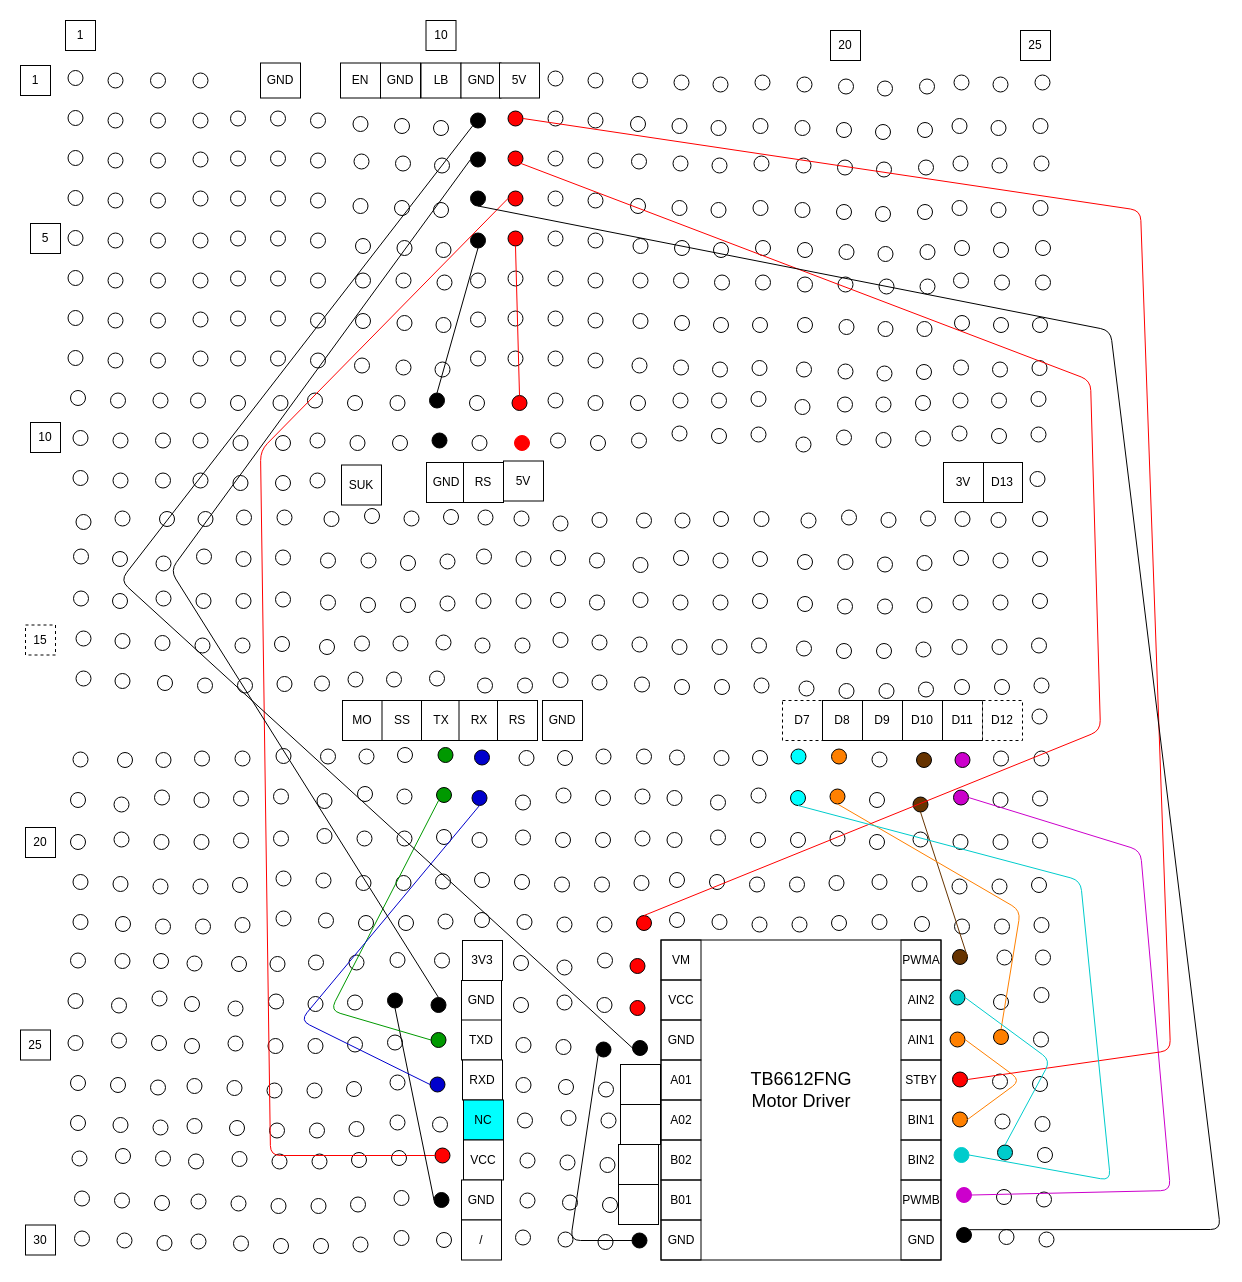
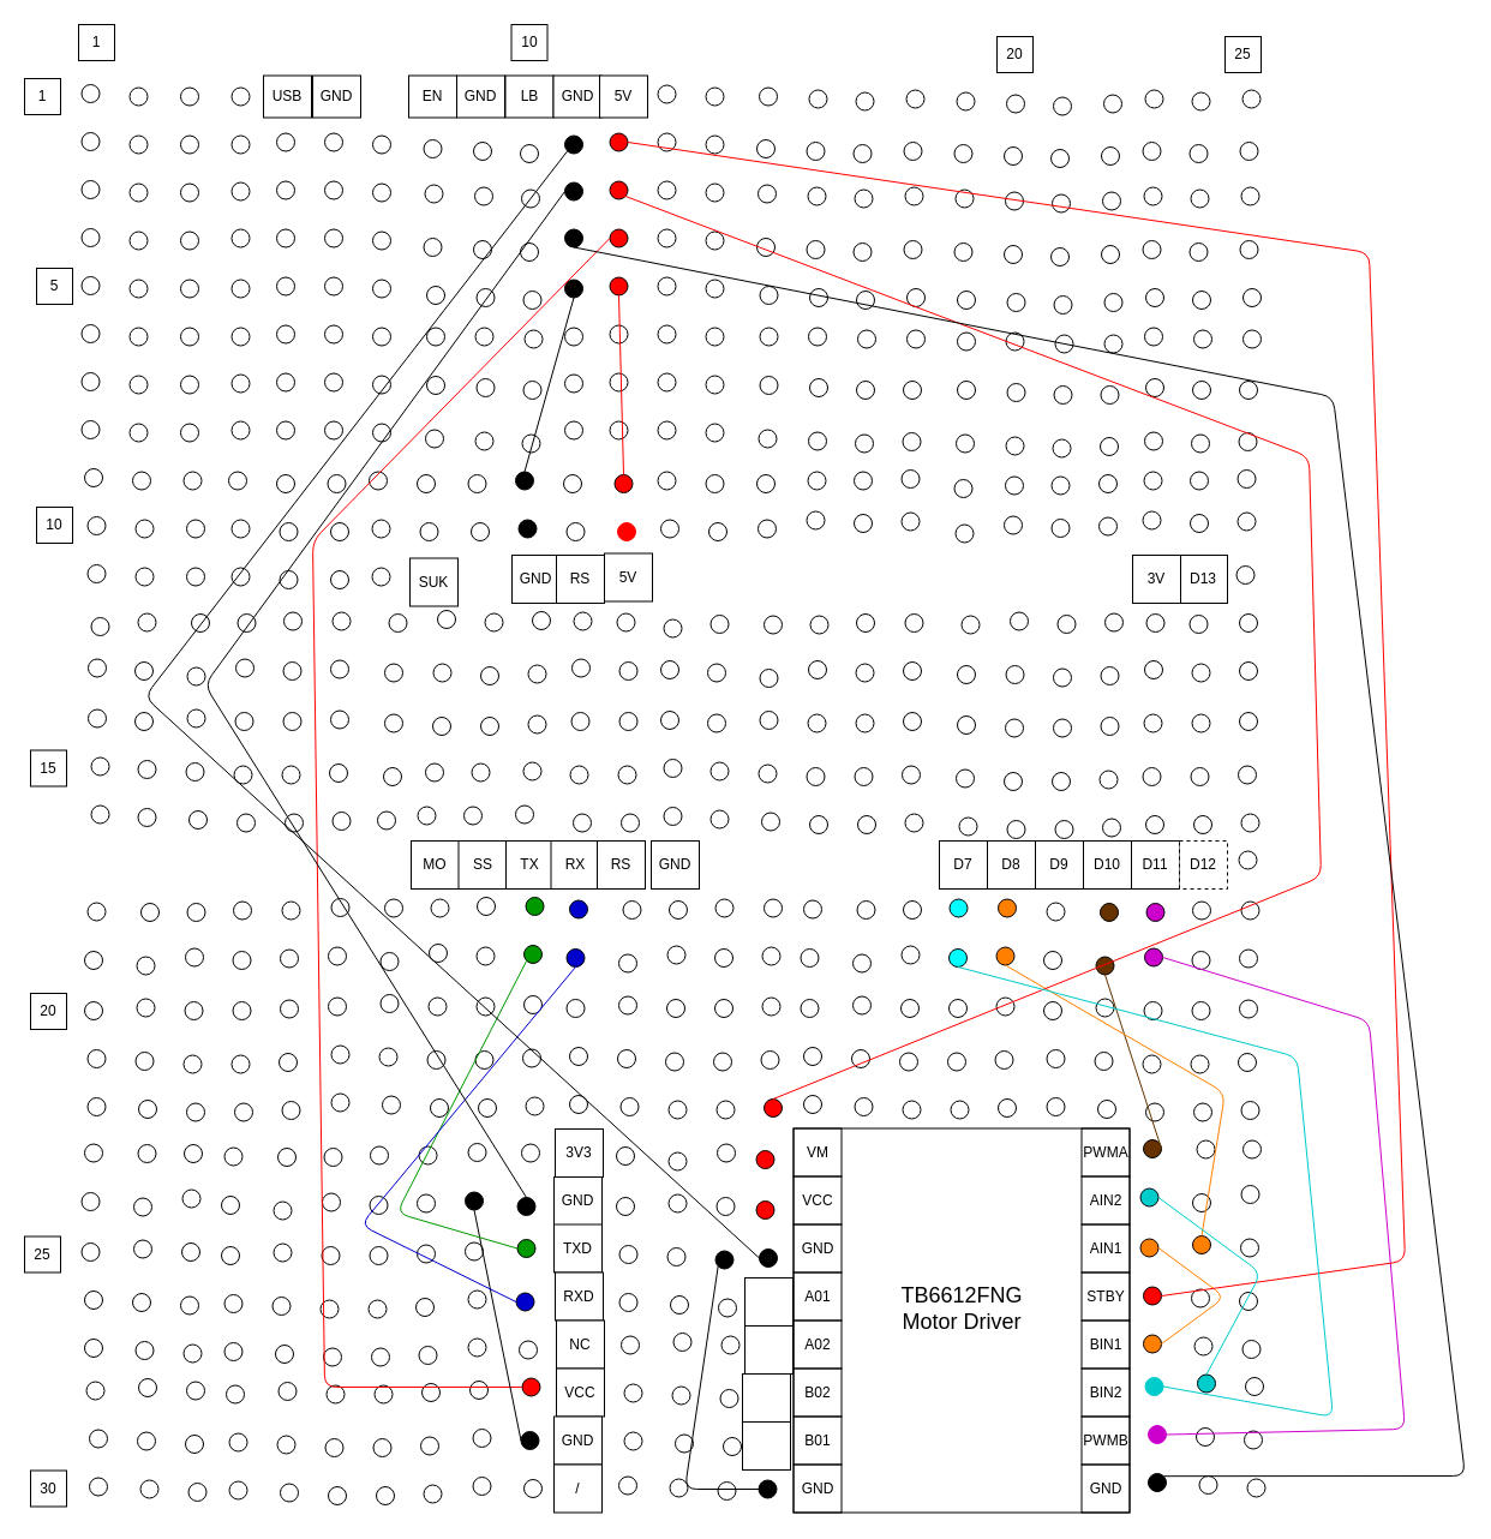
+ <mxCell id="236" value="USB" style="rounded=0;whiteSpace=wrap;html=1;" parent="1" vertex="1"><mxGeometry x="219" y="62.5" width="40" height="35" as="geometry" /></mxCell>
- <mxCell id="357" value="15" style="rounded=0;whiteSpace=wrap;html=1;dashed=1;" parent="1" vertex="1"><mxGeometry x="25" y="624.5" width="30" height="30" as="geometry" /></mxCell>
+ <mxCell id="357" value="15" style="rounded=0;whiteSpace=wrap;html=1;" parent="1" vertex="1"><mxGeometry x="25" y="624.5" width="30" height="30" as="geometry" /></mxCell>
- <mxCell id="115" value="D7" style="rounded=0;whiteSpace=wrap;html=1;dashed=1;" parent="1" vertex="1"><mxGeometry x="782" y="700" width="40" height="40" as="geometry" /></mxCell>
+ <mxCell id="115" value="D7" style="rounded=0;whiteSpace=wrap;html=1;" parent="1" vertex="1"><mxGeometry x="782" y="700" width="40" height="40" as="geometry" /></mxCell>
- <mxCell id="435" value="NC" style="rounded=0;whiteSpace=wrap;html=1;fillColor=#00ffff;" parent="1" vertex="1"><mxGeometry x="463" y="1099.5" width="40" height="40" as="geometry" /></mxCell>
+ <mxCell id="435" value="NC" style="rounded=0;whiteSpace=wrap;html=1;" parent="1" vertex="1"><mxGeometry x="463" y="1099.5" width="40" height="40" as="geometry" /></mxCell>
